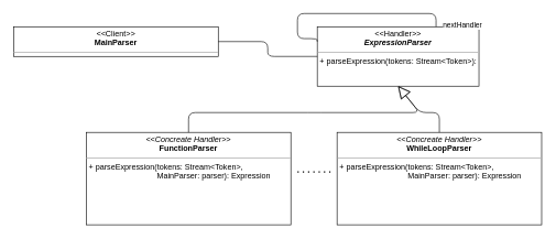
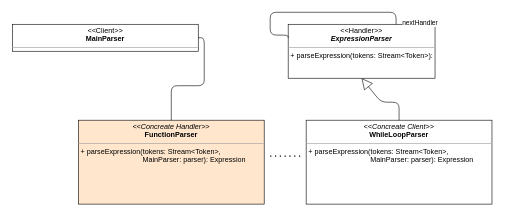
- <mxCell id="11" value="" style="endArrow=none;html=1;edgeStyle=orthogonalEdgeStyle;exitX=1;exitY=0.5;exitDx=0;exitDy=0;entryX=0;entryY=0.5;entryDx=0;entryDy=0;" edge="1" parent="1" source="10" target="2"><mxGeometry relative="1" as="geometry"><mxPoint x="350" y="-10" as="sourcePoint" /><mxPoint x="510" y="-10" as="targetPoint" /></mxGeometry></mxCell>
+ <mxCell id="11" value="" style="endArrow=none;html=1;edgeStyle=orthogonalEdgeStyle;exitX=1;exitY=0.5;exitDx=0;exitDy=0;" edge="1" parent="1" source="10" target="5"><mxGeometry relative="1" as="geometry"><mxPoint x="350" y="-10" as="sourcePoint" /><mxPoint x="510" y="-10" as="targetPoint" /></mxGeometry></mxCell>
- <mxCell id="8" value="" style="endArrow=block;endSize=16;endFill=0;html=1;exitX=0.5;exitY=0;exitDx=0;exitDy=0;entryX=0.5;entryY=1;entryDx=0;entryDy=0;" edge="1" parent="1" source="5" target="2"><mxGeometry width="160" relative="1" as="geometry"><mxPoint x="240" y="110" as="sourcePoint" /><mxPoint x="400" y="110" as="targetPoint" /><Array as="points"><mxPoint x="285" y="170" /><mxPoint x="475" y="170" /><mxPoint x="635" y="170" /></Array></mxGeometry></mxCell>
- <mxCell id="6" value="&lt;p style=&quot;margin: 0px ; margin-top: 4px ; text-align: center&quot;&gt;&lt;i&gt;&amp;lt;&amp;lt;Concreate Handler&amp;gt;&amp;gt;&lt;br&gt;&lt;/i&gt;&lt;b&gt;WhileLoopParser&lt;/b&gt;&lt;/p&gt;&lt;hr size=&quot;1&quot;&gt;&lt;p style=&quot;margin: 0px ; margin-left: 4px&quot;&gt;+&amp;nbsp;parseExpression(tokens: Stream&amp;lt;Token&amp;gt;,&lt;/p&gt;&lt;p style=&quot;margin: 0px ; margin-left: 4px&quot;&gt;&amp;nbsp; &amp;nbsp; &amp;nbsp; &amp;nbsp; &amp;nbsp; &amp;nbsp; &amp;nbsp; &amp;nbsp; &amp;nbsp; &amp;nbsp; &amp;nbsp; &amp;nbsp; &amp;nbsp; &amp;nbsp; &amp;nbsp; &amp;nbsp;MainParser: parser): Expression&lt;/p&gt;" style="verticalAlign=top;align=left;overflow=fill;fontSize=12;fontFamily=Helvetica;html=1;" vertex="1" parent="1"><mxGeometry x="510" y="200" width="310" height="140" as="geometry" /></mxCell>
+ <mxCell id="6" value="&lt;p style=&quot;margin: 0px ; margin-top: 4px ; text-align: center&quot;&gt;&lt;i&gt;&amp;lt;&amp;lt;Concreate Client&amp;gt;&amp;gt;&lt;br&gt;&lt;/i&gt;&lt;b&gt;WhileLoopParser&lt;/b&gt;&lt;/p&gt;&lt;hr size=&quot;1&quot;&gt;&lt;p style=&quot;margin: 0px ; margin-left: 4px&quot;&gt;+&amp;nbsp;parseExpression(tokens: Stream&amp;lt;Token&amp;gt;,&lt;/p&gt;&lt;p style=&quot;margin: 0px ; margin-left: 4px&quot;&gt;&amp;nbsp; &amp;nbsp; &amp;nbsp; &amp;nbsp; &amp;nbsp; &amp;nbsp; &amp;nbsp; &amp;nbsp; &amp;nbsp; &amp;nbsp; &amp;nbsp; &amp;nbsp; &amp;nbsp; &amp;nbsp; &amp;nbsp; &amp;nbsp;MainParser: parser): Expression&lt;/p&gt;" style="verticalAlign=top;align=left;overflow=fill;fontSize=12;fontFamily=Helvetica;html=1;" vertex="1" parent="1"><mxGeometry x="510" y="200" width="310" height="140" as="geometry" /></mxCell>
- <mxCell id="5" value="&lt;p style=&quot;margin: 0px ; margin-top: 4px ; text-align: center&quot;&gt;&lt;i&gt;&amp;lt;&amp;lt;Concreate Handler&amp;gt;&amp;gt;&lt;br&gt;&lt;/i&gt;&lt;b&gt;FunctionParser&lt;/b&gt;&lt;/p&gt;&lt;hr size=&quot;1&quot;&gt;&lt;p style=&quot;margin: 0px ; margin-left: 4px&quot;&gt;+&amp;nbsp;parseExpression(tokens: Stream&amp;lt;Token&amp;gt;,&lt;br&gt;&lt;span&gt;&amp;nbsp; &amp;nbsp; &amp;nbsp; &amp;nbsp; &amp;nbsp; &amp;nbsp; &amp;nbsp; &amp;nbsp; &amp;nbsp; &amp;nbsp; &amp;nbsp; &amp;nbsp; &amp;nbsp; &amp;nbsp; &amp;nbsp; &amp;nbsp;MainParser: parser): Expression&lt;/span&gt;&lt;/p&gt;" style="verticalAlign=top;align=left;overflow=fill;fontSize=12;fontFamily=Helvetica;html=1;" vertex="1" parent="1"><mxGeometry x="130" y="200" width="310" height="140" as="geometry" /></mxCell>
+ <mxCell id="5" value="&lt;p style=&quot;margin: 0px ; margin-top: 4px ; text-align: center&quot;&gt;&lt;i&gt;&amp;lt;&amp;lt;Concreate Handler&amp;gt;&amp;gt;&lt;br&gt;&lt;/i&gt;&lt;b&gt;FunctionParser&lt;/b&gt;&lt;/p&gt;&lt;hr size=&quot;1&quot;&gt;&lt;p style=&quot;margin: 0px ; margin-left: 4px&quot;&gt;+&amp;nbsp;parseExpression(tokens: Stream&amp;lt;Token&amp;gt;,&lt;br&gt;&lt;span&gt;&amp;nbsp; &amp;nbsp; &amp;nbsp; &amp;nbsp; &amp;nbsp; &amp;nbsp; &amp;nbsp; &amp;nbsp; &amp;nbsp; &amp;nbsp; &amp;nbsp; &amp;nbsp; &amp;nbsp; &amp;nbsp; &amp;nbsp; &amp;nbsp;MainParser: parser): Expression&lt;/span&gt;&lt;/p&gt;" style="verticalAlign=top;align=left;overflow=fill;fontSize=12;fontFamily=Helvetica;html=1;fillColor=#ffe6cc;" vertex="1" parent="1"><mxGeometry x="130" y="200" width="310" height="140" as="geometry" /></mxCell>
